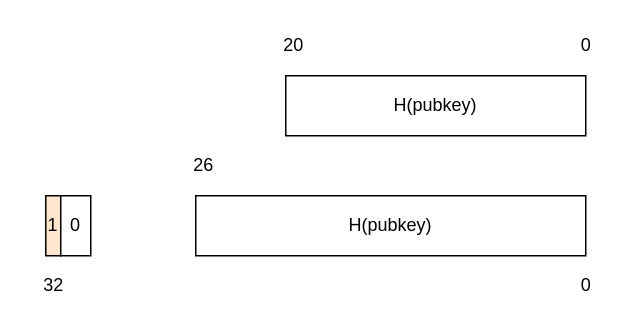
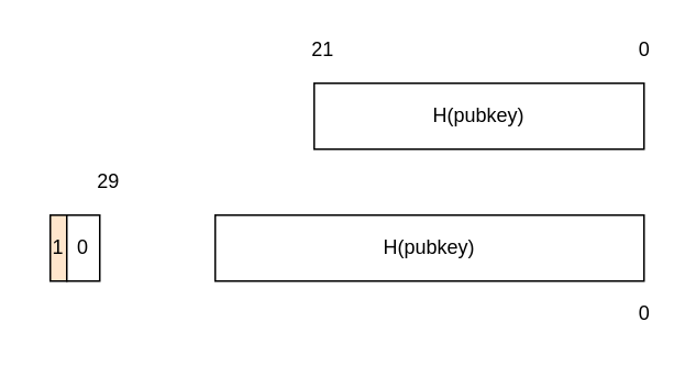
- <mxCell id="7" value="20" style="text;html=1;align=center;verticalAlign=middle;resizable=0;points=[];autosize=1;strokeColor=none;fillColor=none;" vertex="1" parent="1"><mxGeometry x="180" y="20" width="30" height="20" as="geometry" /></mxCell>
+ <mxCell id="7" value="21" style="text;html=1;align=center;verticalAlign=middle;resizable=0;points=[];autosize=1;strokeColor=none;fillColor=none;" vertex="1" parent="1"><mxGeometry x="180" y="20" width="30" height="20" as="geometry" /></mxCell>
+ <mxCell id="11" value="29" style="text;html=1;align=center;verticalAlign=middle;resizable=0;points=[];autosize=1;strokeColor=none;fillColor=none;" vertex="1" parent="1"><mxGeometry x="50" y="100" width="30" height="20" as="geometry" /></mxCell>
- <mxCell id="10" value="&lt;div&gt;26&lt;/div&gt;" style="text;html=1;align=center;verticalAlign=middle;resizable=0;points=[];autosize=1;strokeColor=none;fillColor=none;" vertex="1" parent="1"><mxGeometry x="120" y="100" width="30" height="20" as="geometry" /></mxCell>
- <mxCell id="4" value="32" style="text;html=1;align=center;verticalAlign=middle;resizable=0;points=[];autosize=1;strokeColor=none;fillColor=none;" vertex="1" parent="1"><mxGeometry x="20" y="180" width="30" height="20" as="geometry" /></mxCell>
